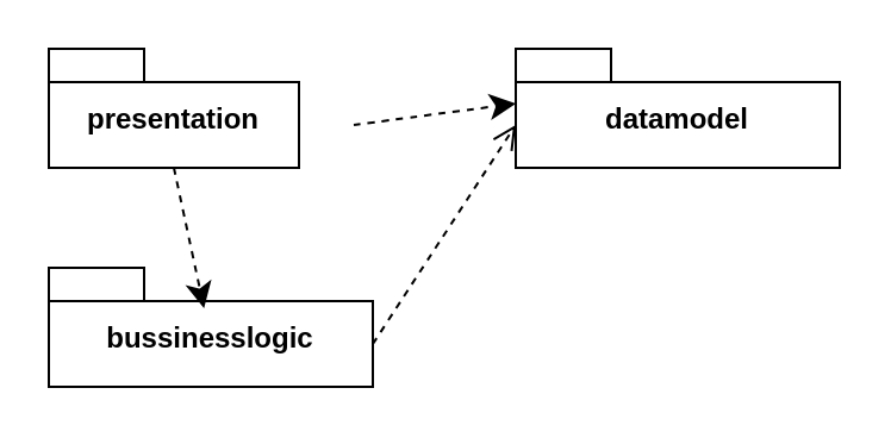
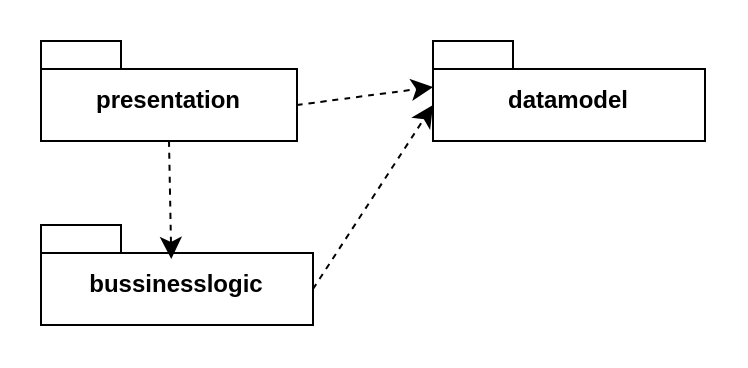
- <mxCell id="2" value="presentation" style="shape=folder;fontStyle=1;spacingTop=10;tabWidth=40;tabHeight=14;tabPosition=left;html=1;whiteSpace=wrap;" vertex="1" parent="1"><mxGeometry x="20" y="20" width="105" height="50" as="geometry" /></mxCell>
+ <mxCell id="2" value="presentation" style="shape=folder;fontStyle=1;spacingTop=10;tabWidth=40;tabHeight=14;tabPosition=left;html=1;whiteSpace=wrap;" vertex="1" parent="1"><mxGeometry x="20" y="20" width="128" height="50" as="geometry" /></mxCell>
- <mxCell id="6" style="edgeStyle=none;curved=1;rounded=0;orthogonalLoop=1;jettySize=auto;html=1;exitX=0;exitY=0;exitDx=136;exitDy=32;exitPerimeter=0;entryX=0;entryY=0;entryDx=0;entryDy=32;entryPerimeter=0;fontSize=12;startSize=8;endSize=8;dashed=1;endArrow=open;" edge="1" parent="1" source="3" target="4"><mxGeometry relative="1" as="geometry" /></mxCell>
+ <mxCell id="6" style="edgeStyle=none;curved=1;rounded=0;orthogonalLoop=1;jettySize=auto;html=1;exitX=0;exitY=0;exitDx=136;exitDy=32;exitPerimeter=0;entryX=0;entryY=0;entryDx=0;entryDy=32;entryPerimeter=0;fontSize=12;startSize=8;endSize=8;dashed=1;" edge="1" parent="1" source="3" target="4"><mxGeometry relative="1" as="geometry" /></mxCell>
